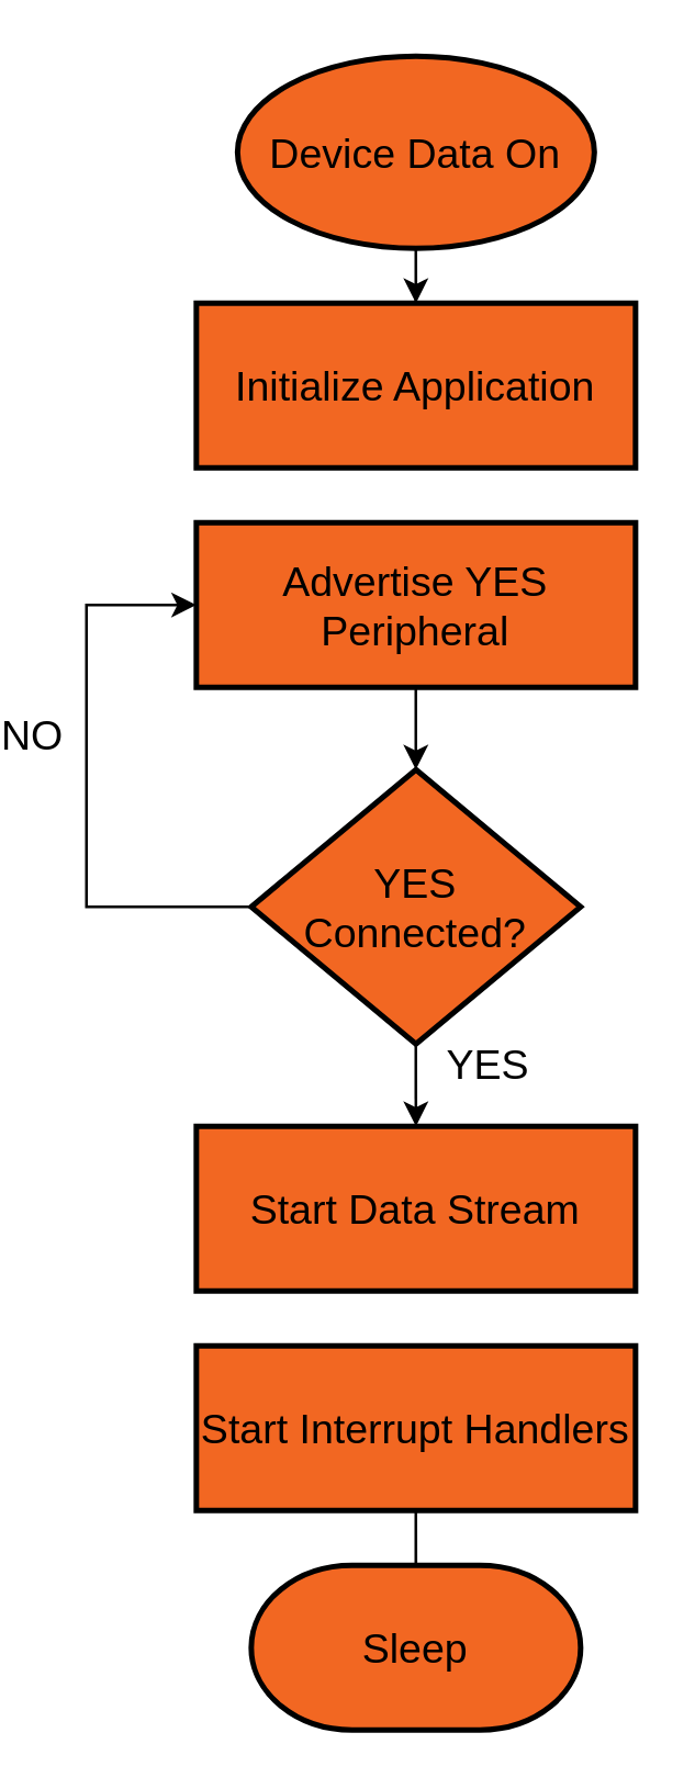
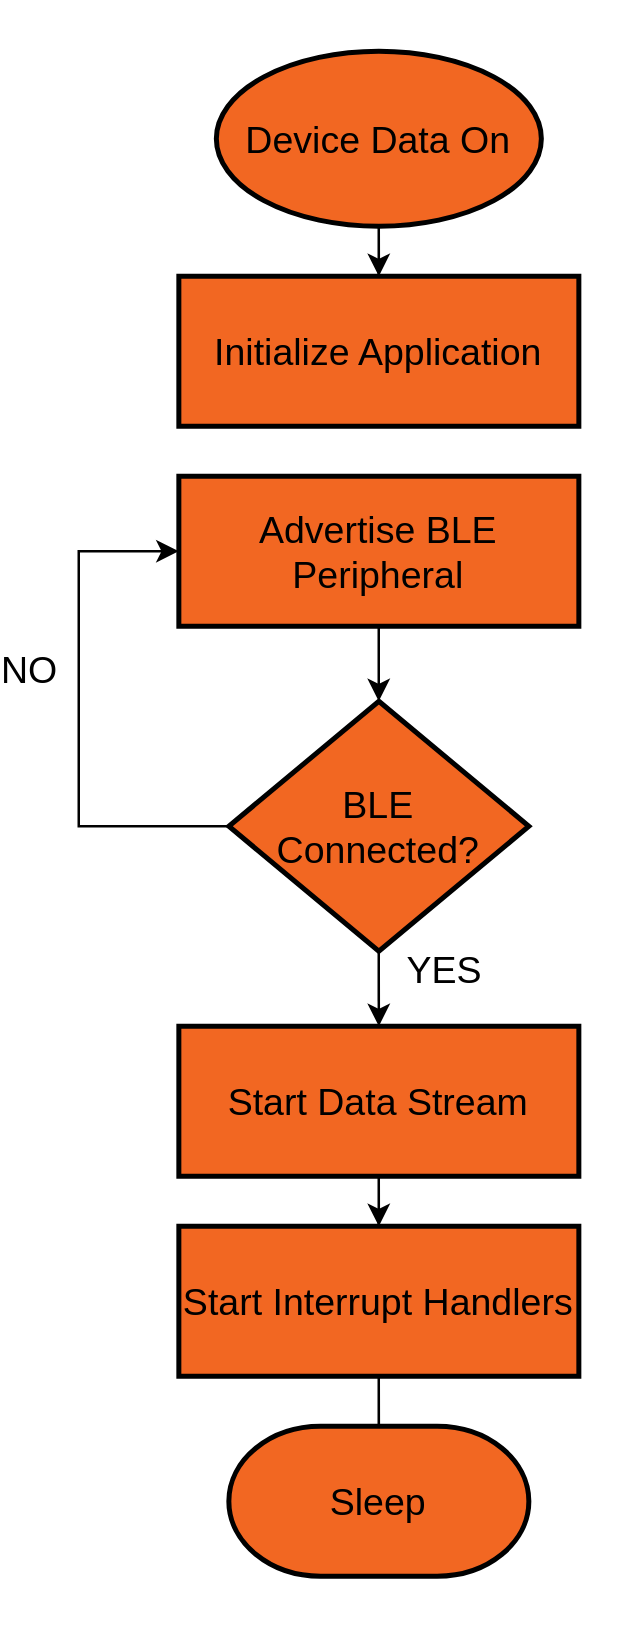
- <mxCell id="4" value="&lt;span style=&quot;font-size: 15px&quot;&gt;Advertise YES Peripheral&lt;/span&gt;" style="whiteSpace=wrap;html=1;strokeWidth=2;fillColor=#F26722;" vertex="1" parent="1"><mxGeometry x="60.94" y="190" width="160" height="60" as="geometry" /></mxCell>
+ <mxCell id="4" value="&lt;span style=&quot;font-size: 15px&quot;&gt;Advertise BLE Peripheral&lt;/span&gt;" style="whiteSpace=wrap;html=1;strokeWidth=2;fillColor=#F26722;" vertex="1" parent="1"><mxGeometry x="60.94" y="190" width="160" height="60" as="geometry" /></mxCell>
- <mxCell id="10" value="&lt;font style=&quot;font-size: 15px&quot;&gt;YES &lt;br&gt;Connected?&lt;/font&gt;" style="strokeWidth=2;html=1;shape=mxgraph.flowchart.decision;whiteSpace=wrap;fillColor=#F26722;" vertex="1" parent="1"><mxGeometry x="80.94" y="280" width="120" height="100" as="geometry" /></mxCell>
+ <mxCell id="10" value="&lt;font style=&quot;font-size: 15px&quot;&gt;BLE &lt;br&gt;Connected?&lt;/font&gt;" style="strokeWidth=2;html=1;shape=mxgraph.flowchart.decision;whiteSpace=wrap;fillColor=#F26722;" vertex="1" parent="1"><mxGeometry x="80.94" y="280" width="120" height="100" as="geometry" /></mxCell>
+ <mxCell id="11" style="edgeStyle=orthogonalEdgeStyle;rounded=0;orthogonalLoop=1;jettySize=auto;html=1;entryX=0.5;entryY=0;entryDx=0;entryDy=0;" edge="1" parent="1" source="12" target="15"><mxGeometry relative="1" as="geometry" /></mxCell>
